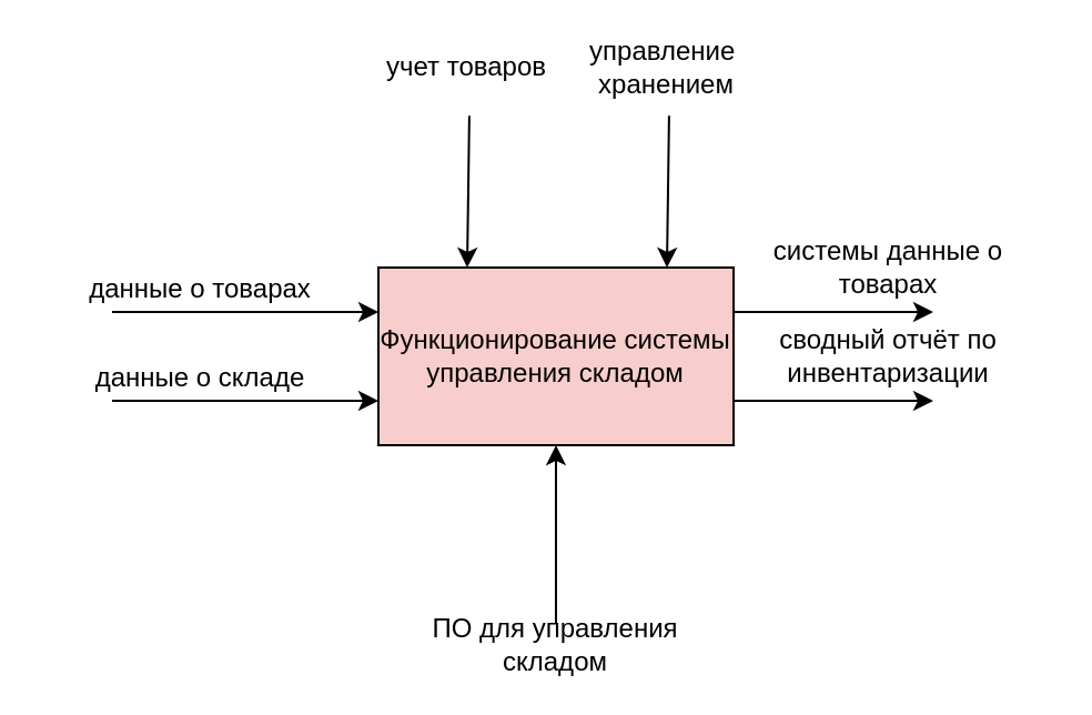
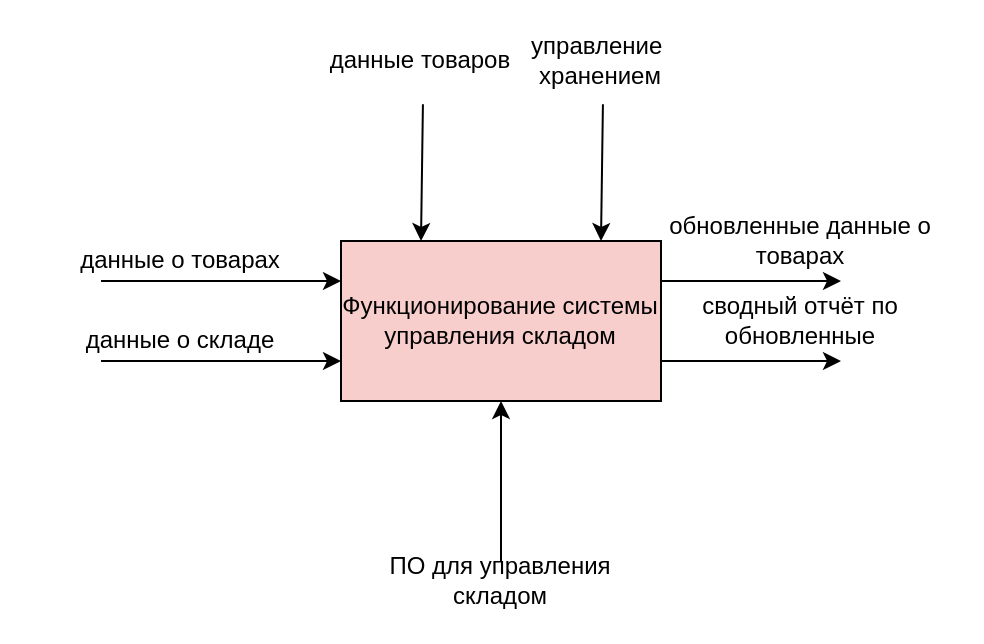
- <mxCell id="11" value="учет товаров" style="text;html=1;align=center;verticalAlign=middle;whiteSpace=wrap;rounded=0;" vertex="1" parent="1"><mxGeometry x="140" y="20" width="140" height="20" as="geometry" /></mxCell>
+ <mxCell id="11" value="данные товаров" style="text;html=1;align=center;verticalAlign=middle;whiteSpace=wrap;rounded=0;" vertex="1" parent="1"><mxGeometry x="140" y="20" width="140" height="20" as="geometry" /></mxCell>
- <mxCell id="15" value="системы данные о товарах" style="text;html=1;align=center;verticalAlign=middle;whiteSpace=wrap;rounded=0;" vertex="1" parent="1"><mxGeometry x="330" y="110" width="140" height="20" as="geometry" /></mxCell>
+ <mxCell id="15" value="обновленные данные о товарах" style="text;html=1;align=center;verticalAlign=middle;whiteSpace=wrap;rounded=0;" vertex="1" parent="1"><mxGeometry x="330" y="110" width="140" height="20" as="geometry" /></mxCell>
- <mxCell id="16" value="сводный отчёт по инвентаризации" style="text;html=1;align=center;verticalAlign=middle;whiteSpace=wrap;rounded=0;" vertex="1" parent="1"><mxGeometry x="330" y="150" width="140" height="20" as="geometry" /></mxCell>
+ <mxCell id="16" value="сводный отчёт по обновленные" style="text;html=1;align=center;verticalAlign=middle;whiteSpace=wrap;rounded=0;" vertex="1" parent="1"><mxGeometry x="330" y="150" width="140" height="20" as="geometry" /></mxCell>
